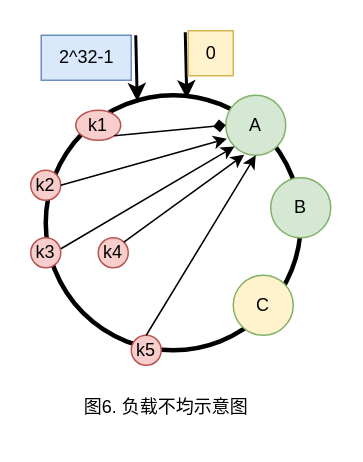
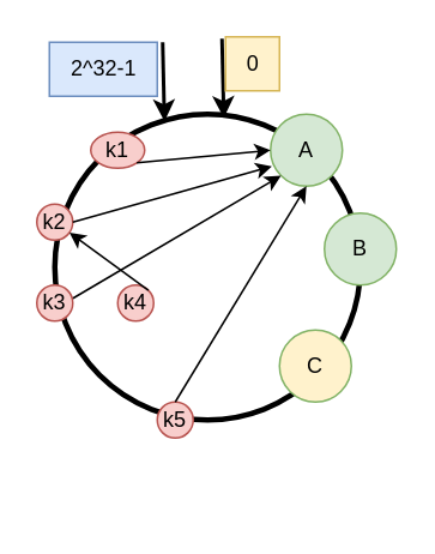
- <mxCell id="13" value="" style="endArrow=diamond;html=1;rounded=0;entryX=0;entryY=0.5;entryDx=0;entryDy=0;exitX=1;exitY=1;exitDx=0;exitDy=0;" parent="1" source="11" target="8" edge="1"><mxGeometry width="50" height="50" relative="1" as="geometry"><mxPoint x="60.329" y="115.816" as="sourcePoint" /><mxPoint x="119" y="140" as="targetPoint" /></mxGeometry></mxCell>
+ <mxCell id="13" value="" style="endArrow=classic;html=1;rounded=0;entryX=0;entryY=0.5;entryDx=0;entryDy=0;exitX=1;exitY=1;exitDx=0;exitDy=0;" parent="1" source="11" target="8" edge="1"><mxGeometry width="50" height="50" relative="1" as="geometry"><mxPoint x="60.329" y="115.816" as="sourcePoint" /><mxPoint x="119" y="140" as="targetPoint" /></mxGeometry></mxCell>
- <mxCell id="19" value="" style="endArrow=classic;html=1;rounded=0;entryX=0.308;entryY=0.992;entryDx=0;entryDy=0;exitX=1;exitY=0;exitDx=0;exitDy=0;entryPerimeter=0;" edge="1" parent="1" source="16" target="8"><mxGeometry width="50" height="50" relative="1" as="geometry"><mxPoint x="50" y="175" as="sourcePoint" /><mxPoint x="166" y="107" as="targetPoint" /></mxGeometry></mxCell>
+ <mxCell id="19" value="" style="endArrow=classic;html=1;rounded=0;exitX=1;exitY=0;exitDx=0;exitDy=0;" edge="1" parent="1" source="16" target="12"><mxGeometry width="50" height="50" relative="1" as="geometry"><mxPoint x="50" y="175" as="sourcePoint" /><mxPoint x="166" y="107" as="targetPoint" /></mxGeometry></mxCell>
- <mxCell id="7" value="图6. 负载不均示意图" style="text;html=1;align=center;verticalAlign=middle;resizable=0;points=[];autosize=1;strokeColor=none;fillColor=none;" parent="1" vertex="1"><mxGeometry x="45" y="256" width="130" height="30" as="geometry" /></mxCell>
